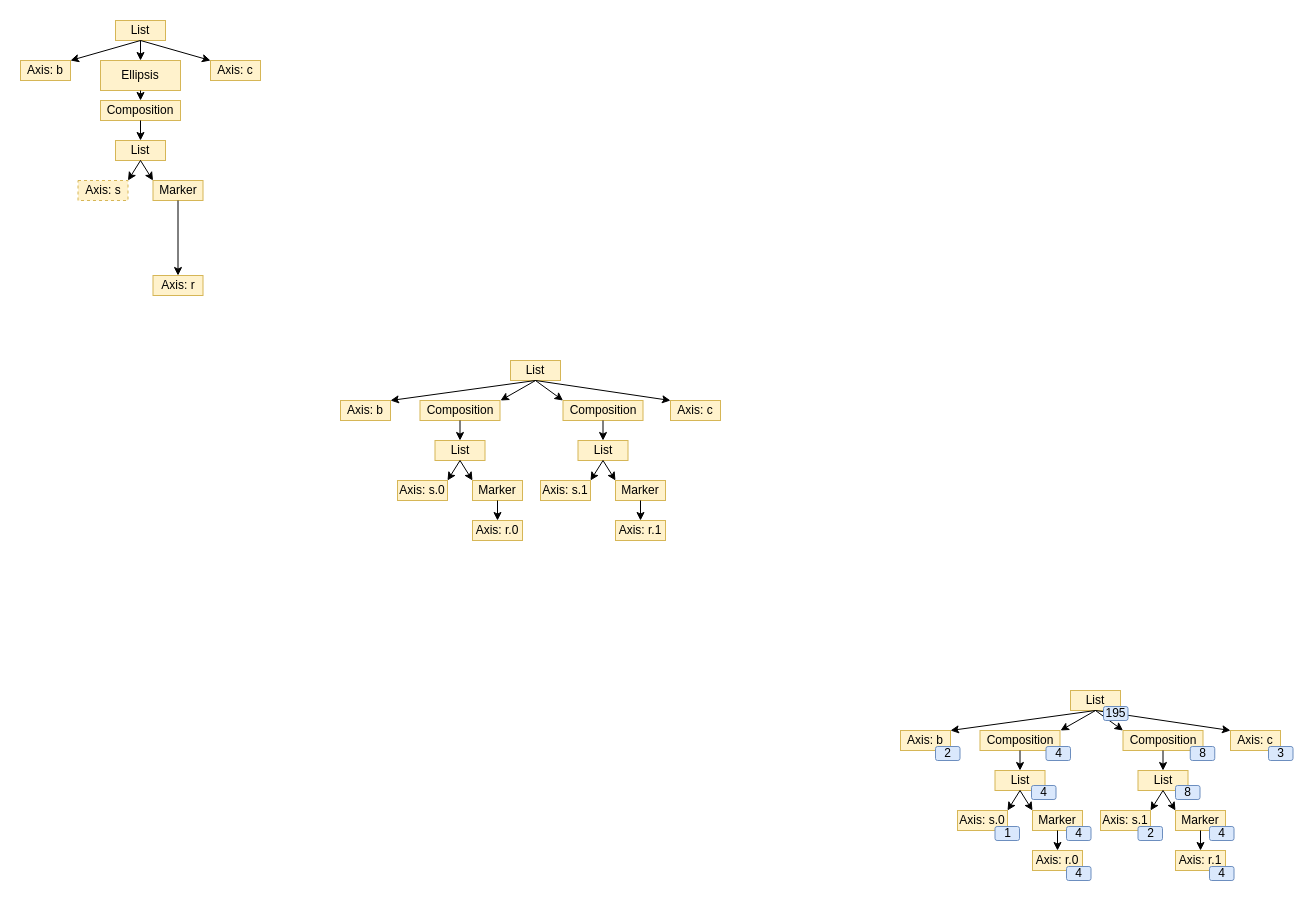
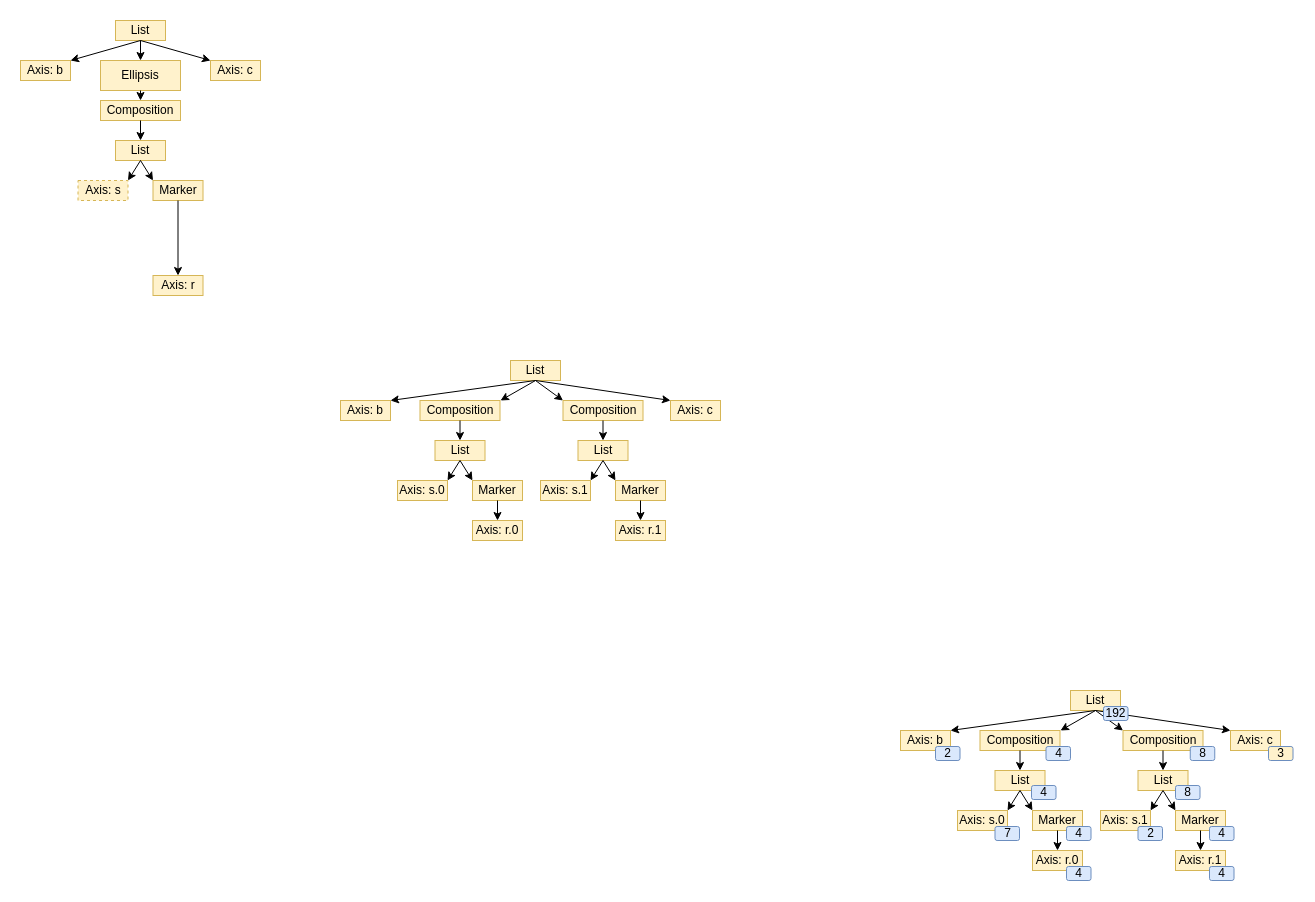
- <mxCell id="69" value="195" style="rounded=1;whiteSpace=wrap;html=1;fillColor=#dae8fc;strokeColor=#6c8ebf;" vertex="1" parent="1"><mxGeometry x="1103" y="706" width="24.5" height="14" as="geometry" /></mxCell>
+ <mxCell id="69" value="192" style="rounded=1;whiteSpace=wrap;html=1;fillColor=#dae8fc;strokeColor=#6c8ebf;" vertex="1" parent="1"><mxGeometry x="1103" y="706" width="24.5" height="14" as="geometry" /></mxCell>
- <mxCell id="81" value="3" style="rounded=1;whiteSpace=wrap;html=1;fillColor=#dae8fc;strokeColor=#6c8ebf;" vertex="1" parent="1"><mxGeometry x="1268" y="746" width="24.5" height="14" as="geometry" /></mxCell>
+ <mxCell id="81" value="3" style="rounded=1;whiteSpace=wrap;html=1;fillColor=#fff2cc;strokeColor=#6c8ebf;" vertex="1" parent="1"><mxGeometry x="1268" y="746" width="24.5" height="14" as="geometry" /></mxCell>
- <mxCell id="76" value="1" style="rounded=1;whiteSpace=wrap;html=1;fillColor=#dae8fc;strokeColor=#6c8ebf;" vertex="1" parent="1"><mxGeometry x="994.5" y="826" width="24.5" height="14" as="geometry" /></mxCell>
+ <mxCell id="76" value="7" style="rounded=1;whiteSpace=wrap;html=1;fillColor=#dae8fc;strokeColor=#6c8ebf;" vertex="1" parent="1"><mxGeometry x="994.5" y="826" width="24.5" height="14" as="geometry" /></mxCell>
